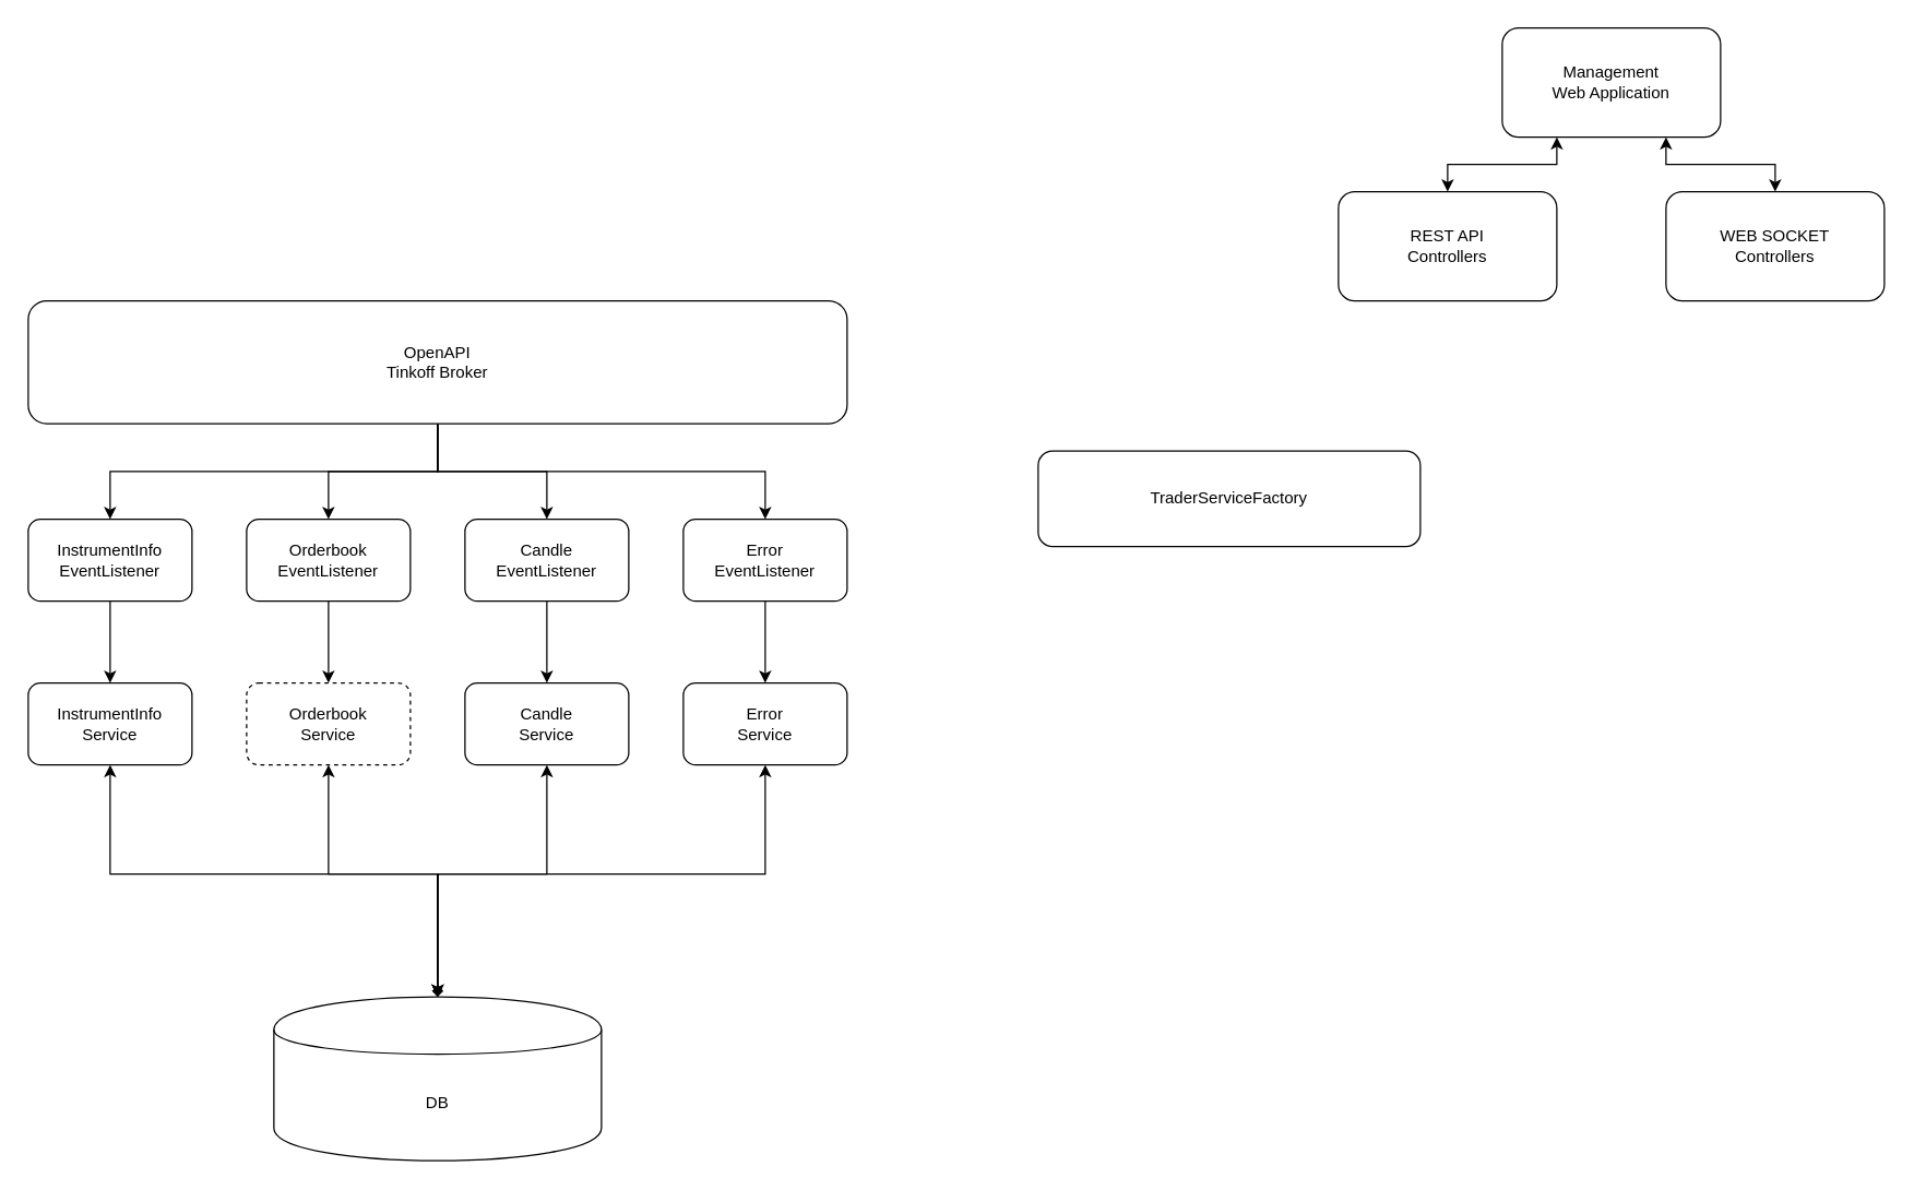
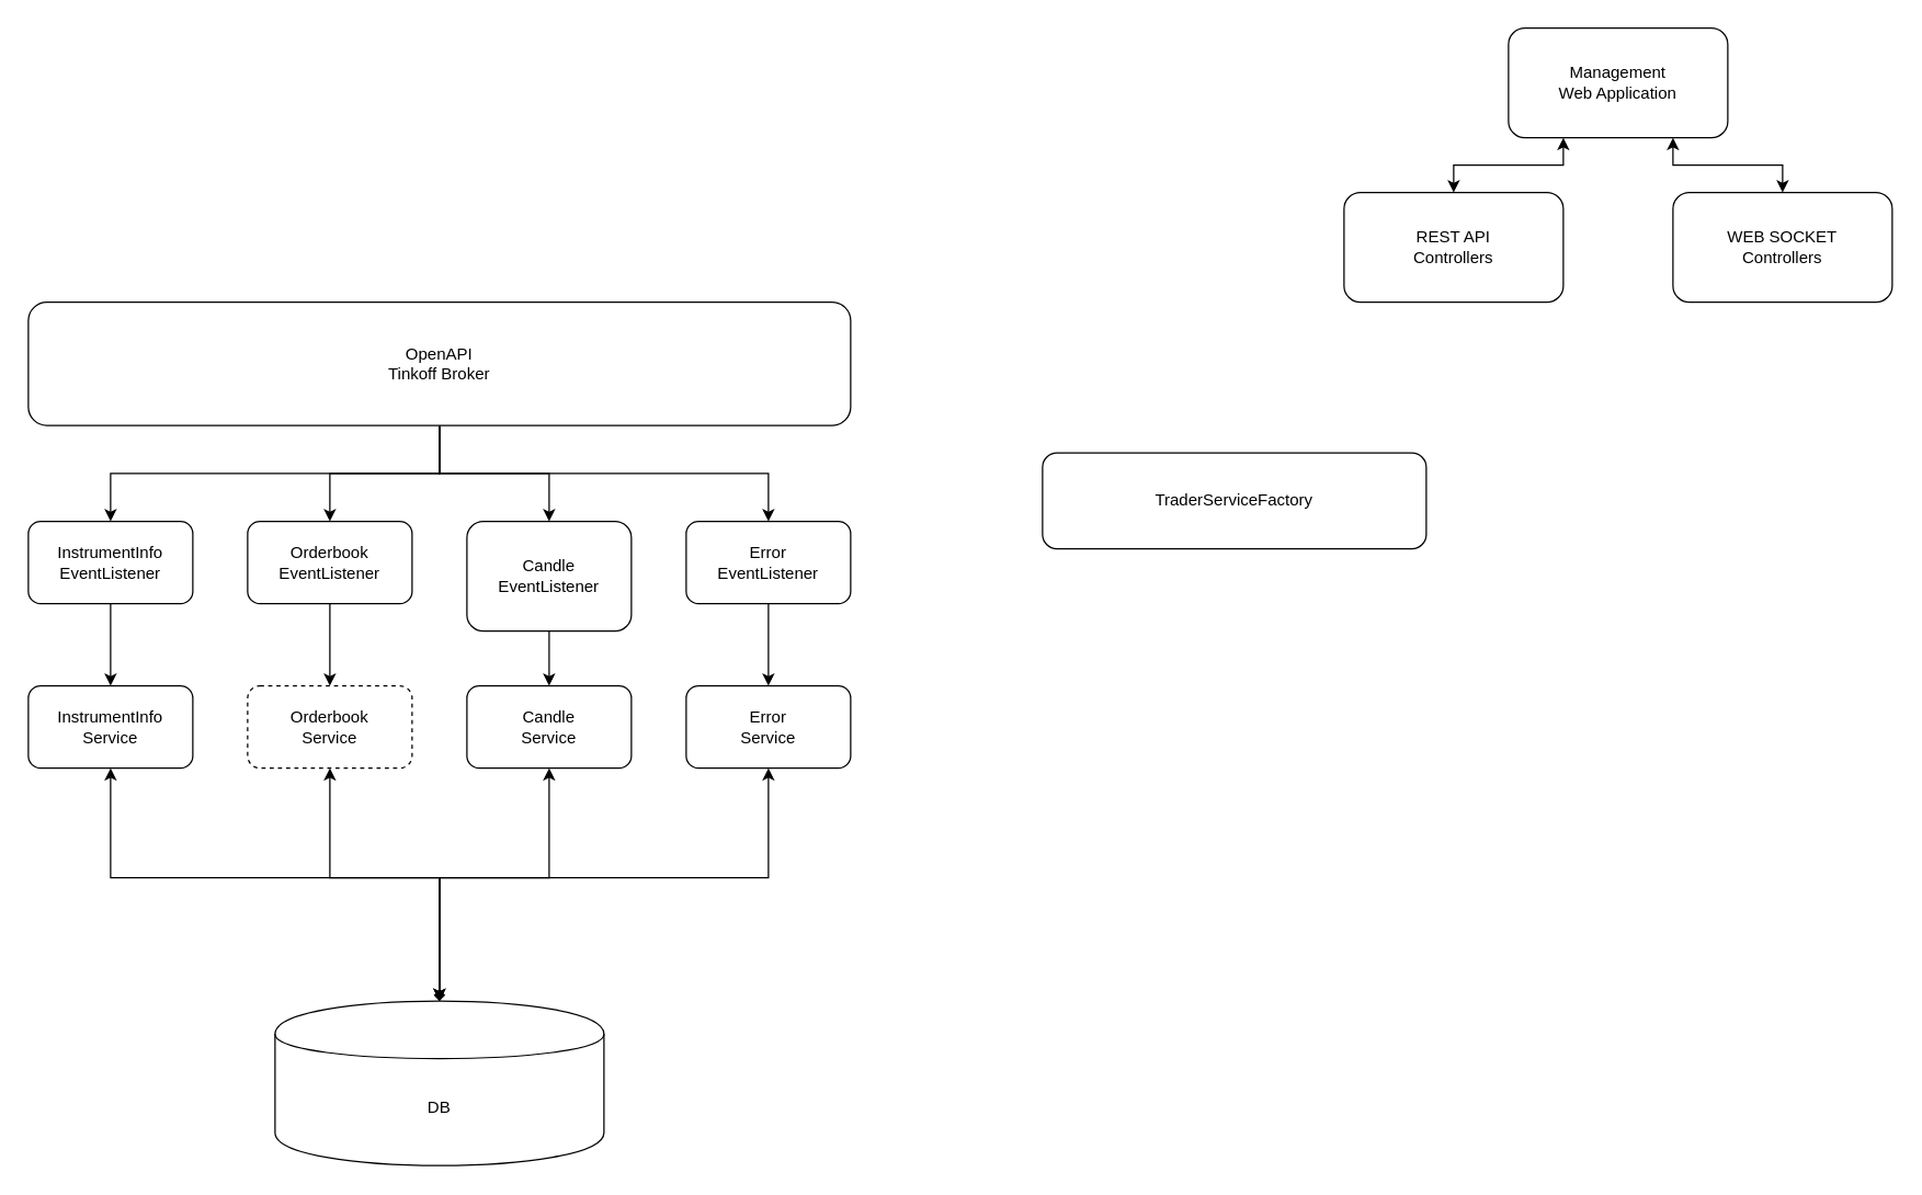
- <mxCell id="13" value="Candle&lt;br&gt;EventListener" style="rounded=1;whiteSpace=wrap;html=1;" vertex="1" parent="1"><mxGeometry x="340" y="380" width="120" height="60" as="geometry" /></mxCell>
+ <mxCell id="13" value="Candle&lt;br&gt;EventListener" style="rounded=1;whiteSpace=wrap;html=1;" vertex="1" parent="1"><mxGeometry x="340" y="380" width="120" height="80" as="geometry" /></mxCell>
